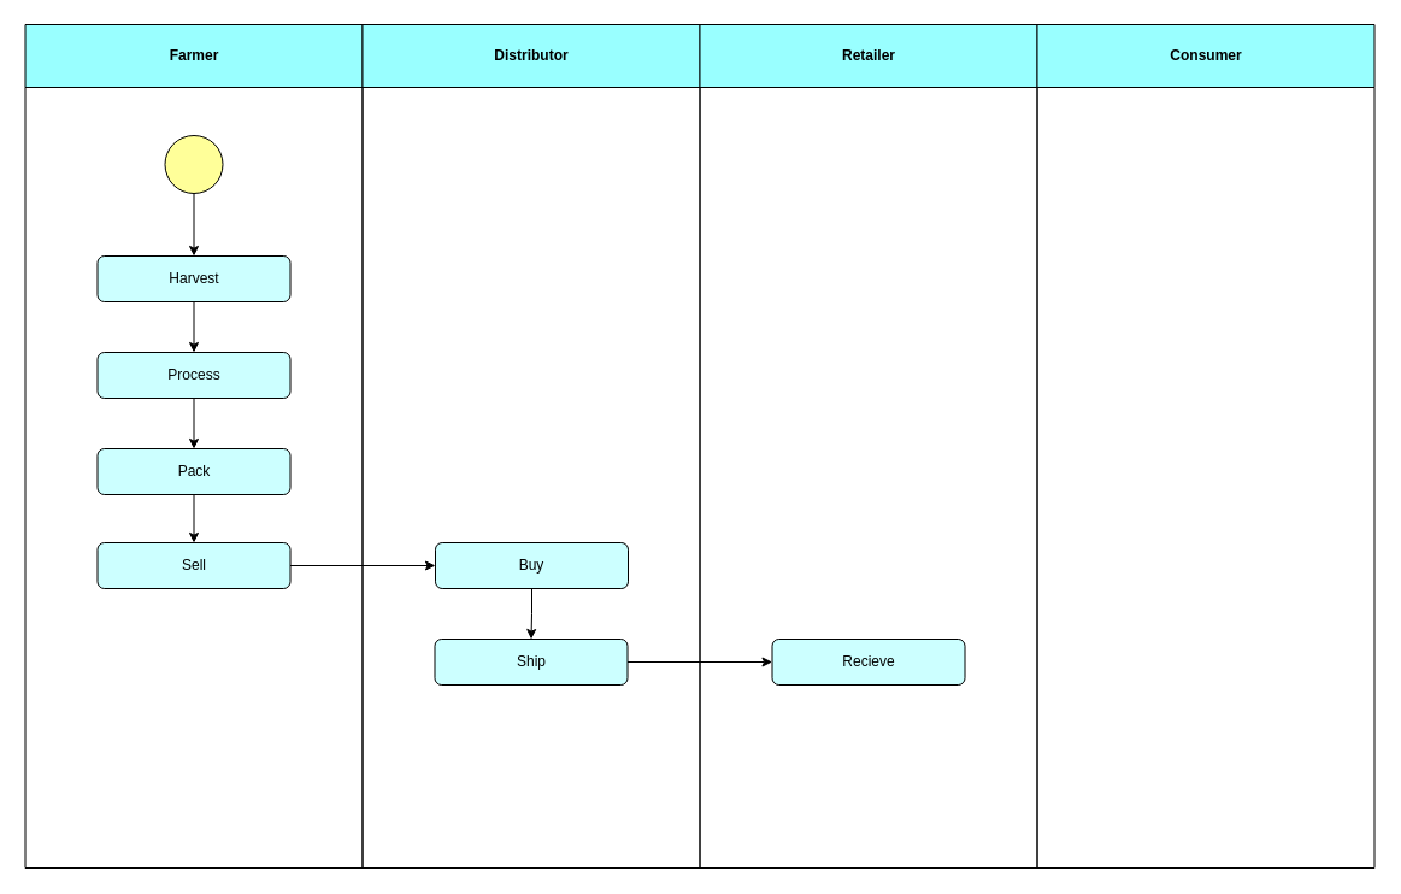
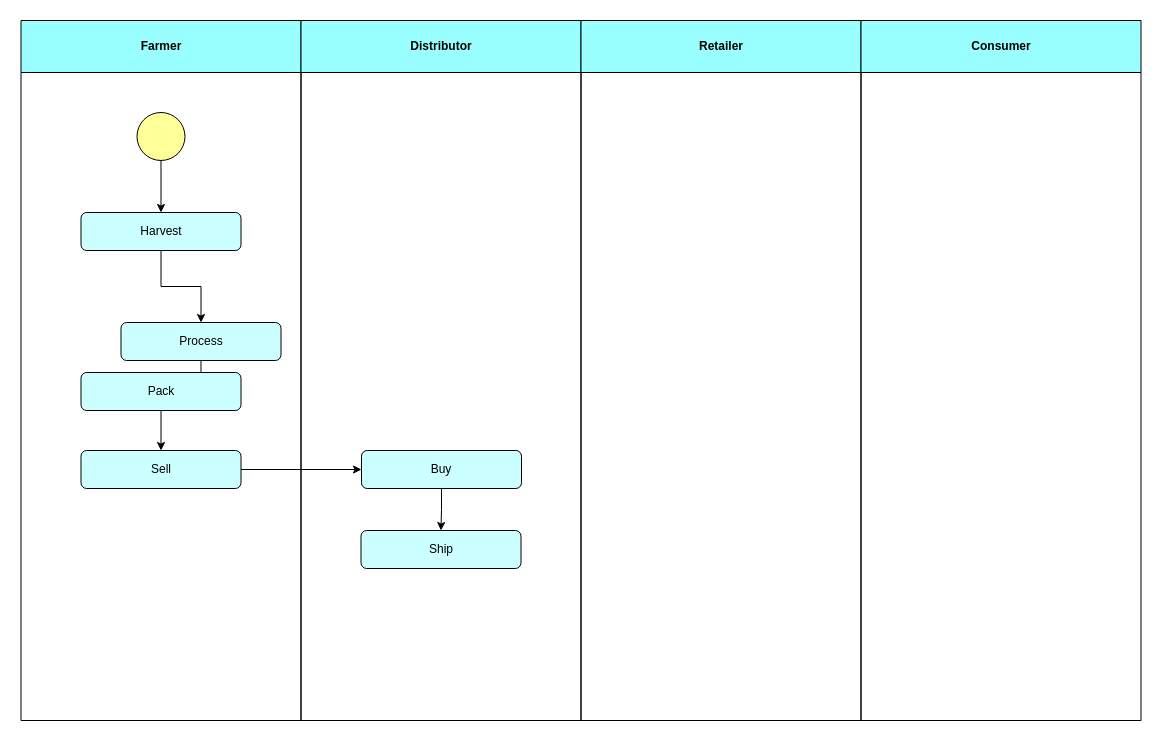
- <mxCell id="8" value="Process" style="rounded=1;whiteSpace=wrap;html=1;fillColor=#CCFFFF;" vertex="1" parent="2"><mxGeometry x="60" y="272" width="160" height="38" as="geometry" /></mxCell>
+ <mxCell id="8" value="Process" style="rounded=1;whiteSpace=wrap;html=1;fillColor=#CCFFFF;" vertex="1" parent="2"><mxGeometry x="100" y="302" width="160" height="38" as="geometry" /></mxCell>
- <mxCell id="20" style="edgeStyle=orthogonalEdgeStyle;rounded=0;orthogonalLoop=1;jettySize=auto;html=1;entryX=0;entryY=0.5;entryDx=0;entryDy=0;" edge="1" parent="1" source="14" target="17"><mxGeometry relative="1" as="geometry" /></mxCell>
- <mxCell id="17" value="Recieve" style="rounded=1;whiteSpace=wrap;html=1;fillColor=#CCFFFF;" vertex="1" parent="16"><mxGeometry x="60" y="510" width="160" height="38" as="geometry" /></mxCell>
